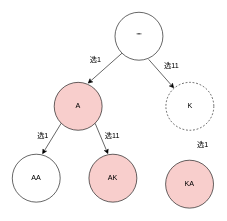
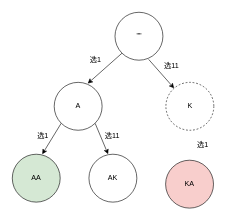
- <mxCell id="7" value="A" style="ellipse;whiteSpace=wrap;html=1;aspect=fixed;fillColor=#f8cecc;" vertex="1" parent="1"><mxGeometry x="90" y="137" width="80" height="80" as="geometry" /></mxCell>
+ <mxCell id="7" value="A" style="ellipse;whiteSpace=wrap;html=1;aspect=fixed;" vertex="1" parent="1"><mxGeometry x="90" y="137" width="80" height="80" as="geometry" /></mxCell>
- <mxCell id="11" value="AA" style="ellipse;whiteSpace=wrap;html=1;aspect=fixed;" vertex="1" parent="1"><mxGeometry x="20" y="257" width="80" height="80" as="geometry" /></mxCell>
+ <mxCell id="11" value="AA" style="ellipse;whiteSpace=wrap;html=1;aspect=fixed;fillColor=#d5e8d4;" vertex="1" parent="1"><mxGeometry x="20" y="257" width="80" height="80" as="geometry" /></mxCell>
- <mxCell id="13" value="AK" style="ellipse;whiteSpace=wrap;html=1;aspect=fixed;fillColor=#f8cecc;" vertex="1" parent="1"><mxGeometry x="148" y="257" width="80" height="80" as="geometry" /></mxCell>
+ <mxCell id="13" value="AK" style="ellipse;whiteSpace=wrap;html=1;aspect=fixed;" vertex="1" parent="1"><mxGeometry x="148" y="257" width="80" height="80" as="geometry" /></mxCell>
